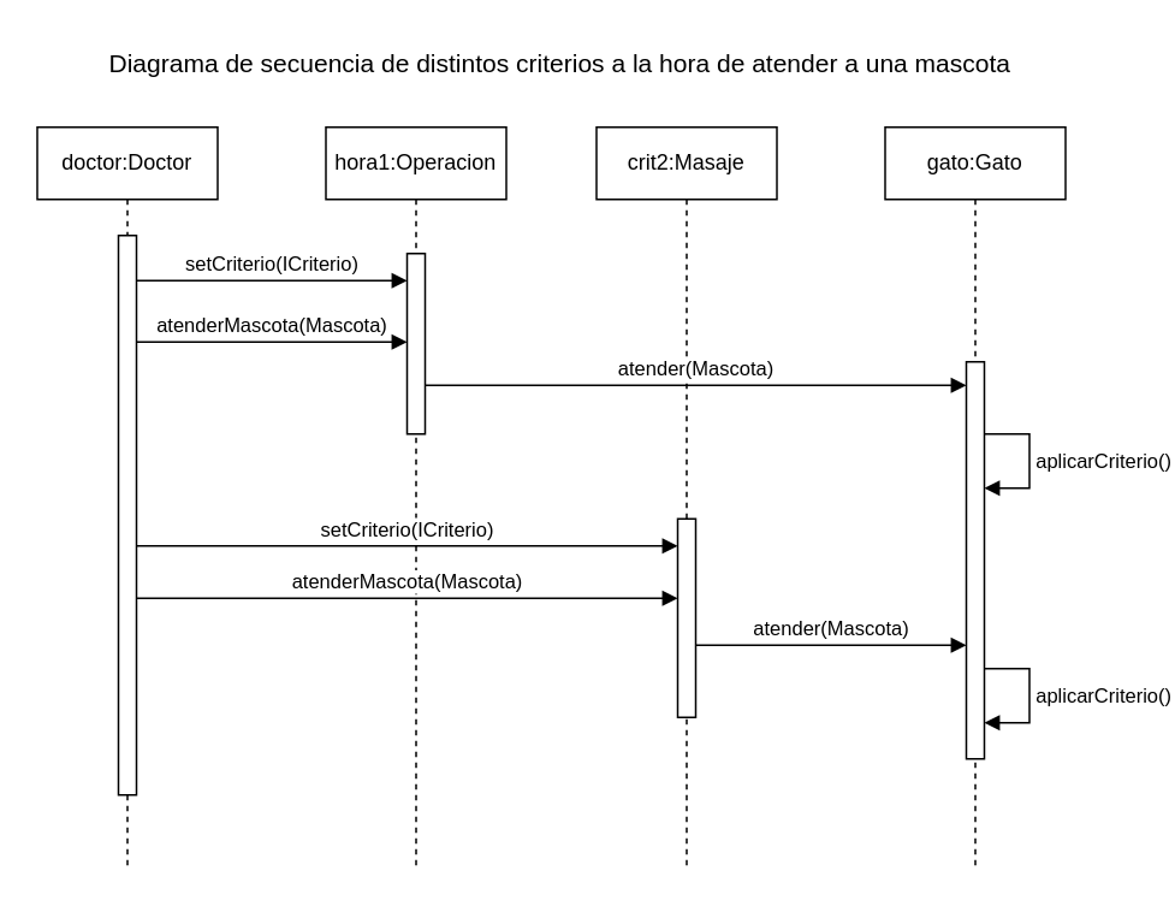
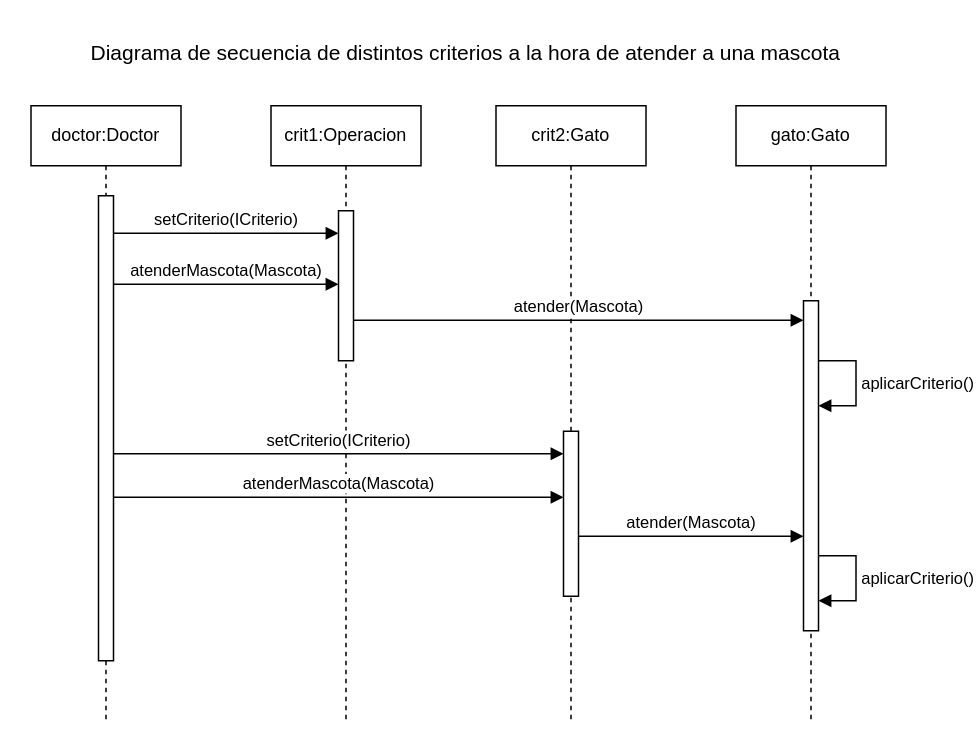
- <mxCell id="4" value="hora1:Operacion" style="shape=umlLifeline;perimeter=lifelinePerimeter;whiteSpace=wrap;html=1;container=1;dropTarget=0;collapsible=0;recursiveResize=0;outlineConnect=0;portConstraint=eastwest;newEdgeStyle={&quot;curved&quot;:0,&quot;rounded&quot;:0};" vertex="1" parent="1"><mxGeometry x="180" y="70" width="100" height="410" as="geometry" /></mxCell>
+ <mxCell id="4" value="crit1:Operacion" style="shape=umlLifeline;perimeter=lifelinePerimeter;whiteSpace=wrap;html=1;container=1;dropTarget=0;collapsible=0;recursiveResize=0;outlineConnect=0;portConstraint=eastwest;newEdgeStyle={&quot;curved&quot;:0,&quot;rounded&quot;:0};" vertex="1" parent="1"><mxGeometry x="180" y="70" width="100" height="410" as="geometry" /></mxCell>
- <mxCell id="8" value="crit2:Masaje" style="shape=umlLifeline;perimeter=lifelinePerimeter;whiteSpace=wrap;html=1;container=1;dropTarget=0;collapsible=0;recursiveResize=0;outlineConnect=0;portConstraint=eastwest;newEdgeStyle={&quot;curved&quot;:0,&quot;rounded&quot;:0};" vertex="1" parent="1"><mxGeometry x="330" y="70" width="100" height="410" as="geometry" /></mxCell>
+ <mxCell id="8" value="crit2:Gato" style="shape=umlLifeline;perimeter=lifelinePerimeter;whiteSpace=wrap;html=1;container=1;dropTarget=0;collapsible=0;recursiveResize=0;outlineConnect=0;portConstraint=eastwest;newEdgeStyle={&quot;curved&quot;:0,&quot;rounded&quot;:0};" vertex="1" parent="1"><mxGeometry x="330" y="70" width="100" height="410" as="geometry" /></mxCell>
